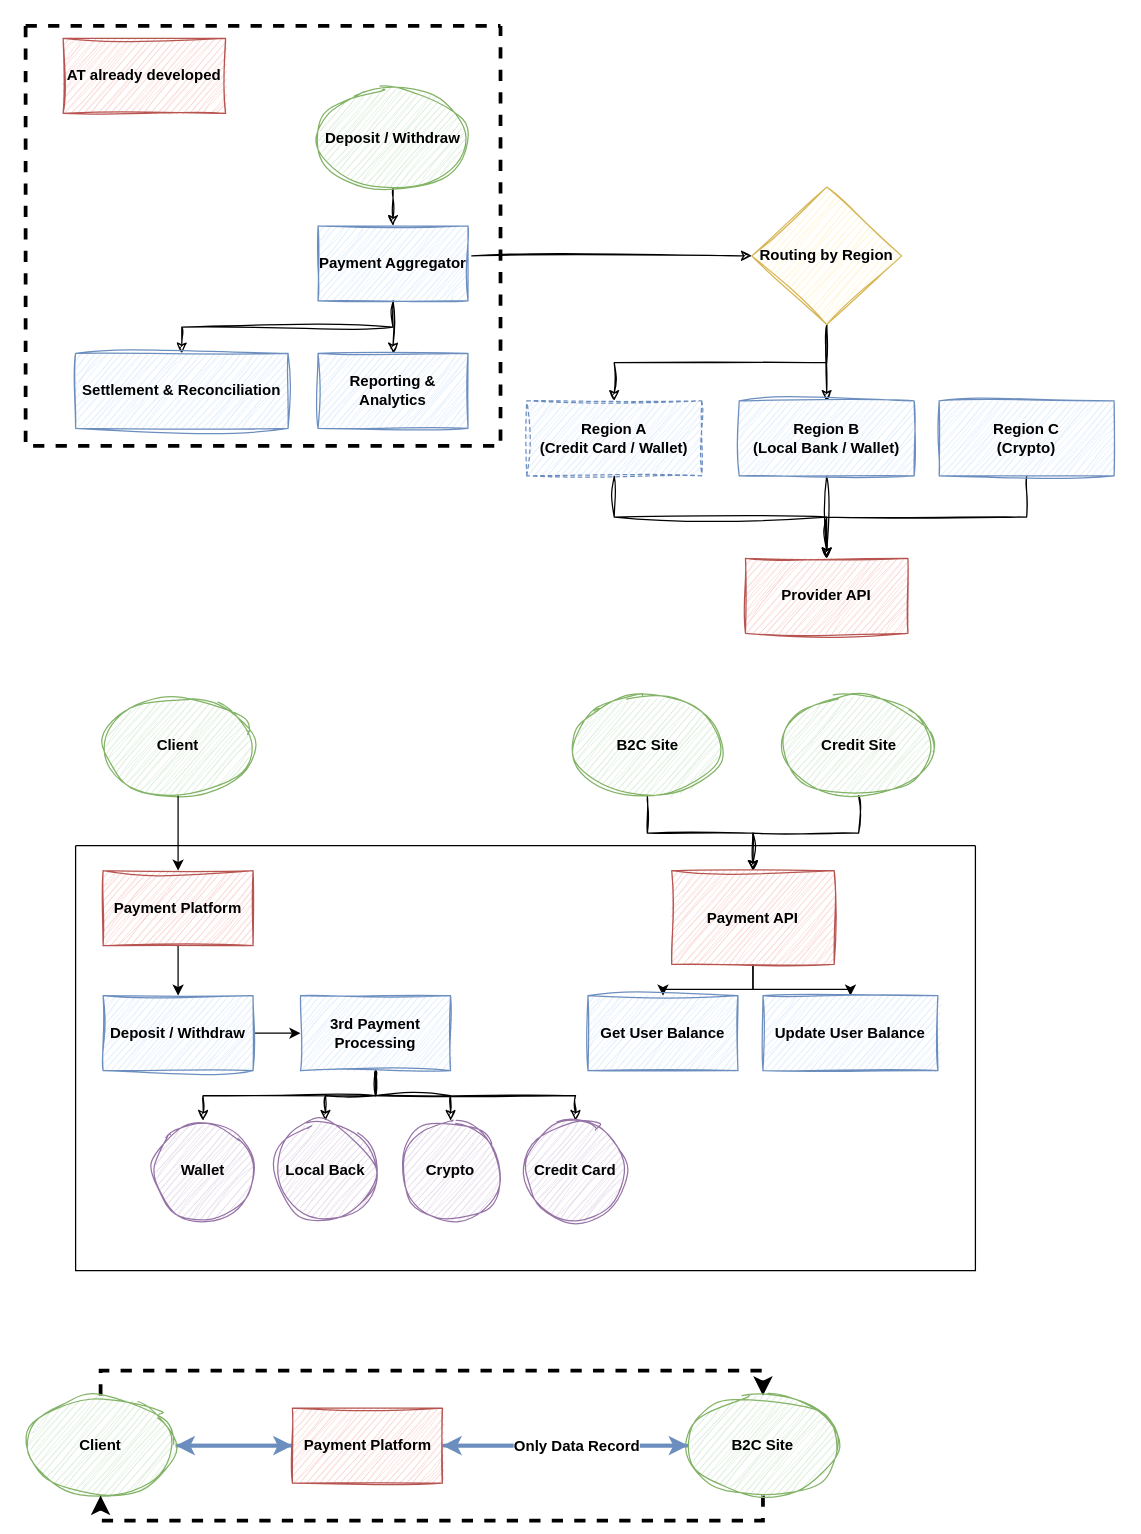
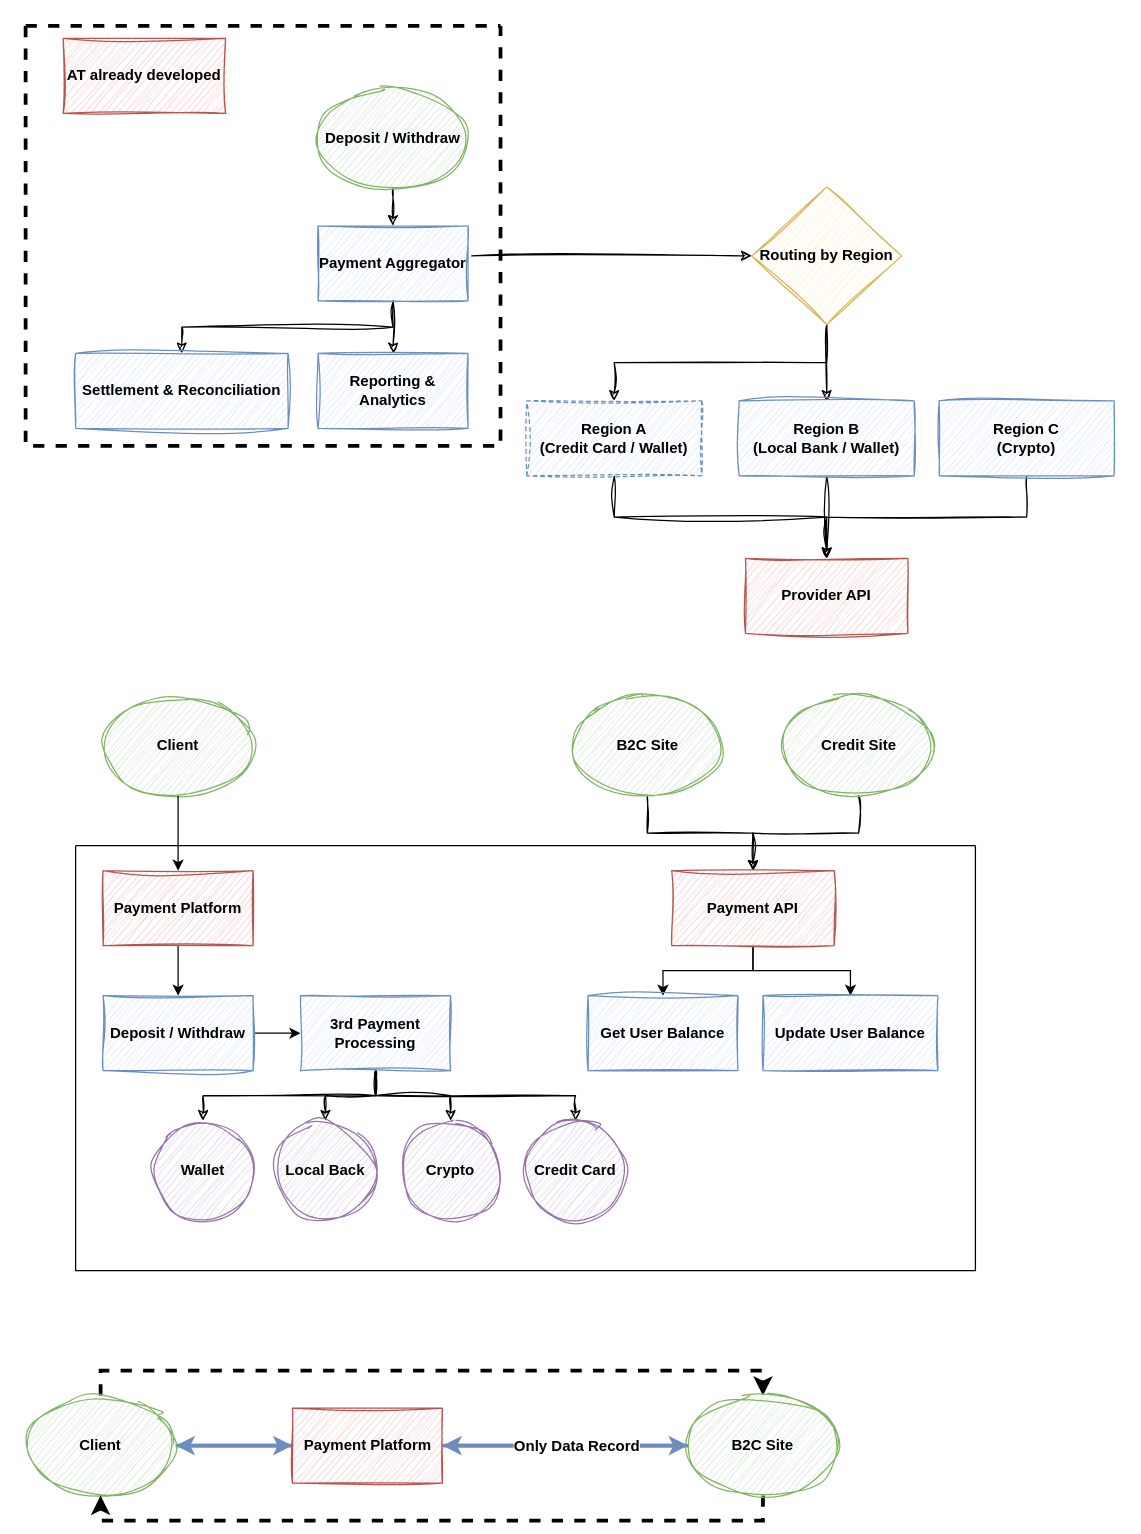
- <mxCell id="29" value="Payment API" style="rounded=0;whiteSpace=wrap;html=1;fillColor=#f8cecc;strokeColor=#b85450;shadow=0;glass=0;sketch=1;curveFitting=1;jiggle=2;fontStyle=1" vertex="1" parent="26"><mxGeometry x="477" y="20" width="130" height="75" as="geometry" /></mxCell>
+ <mxCell id="29" value="Payment API" style="rounded=0;whiteSpace=wrap;html=1;fillColor=#f8cecc;strokeColor=#b85450;shadow=0;glass=0;sketch=1;curveFitting=1;jiggle=2;fontStyle=1" vertex="1" parent="26"><mxGeometry x="477" y="20" width="130" height="60" as="geometry" /></mxCell>
